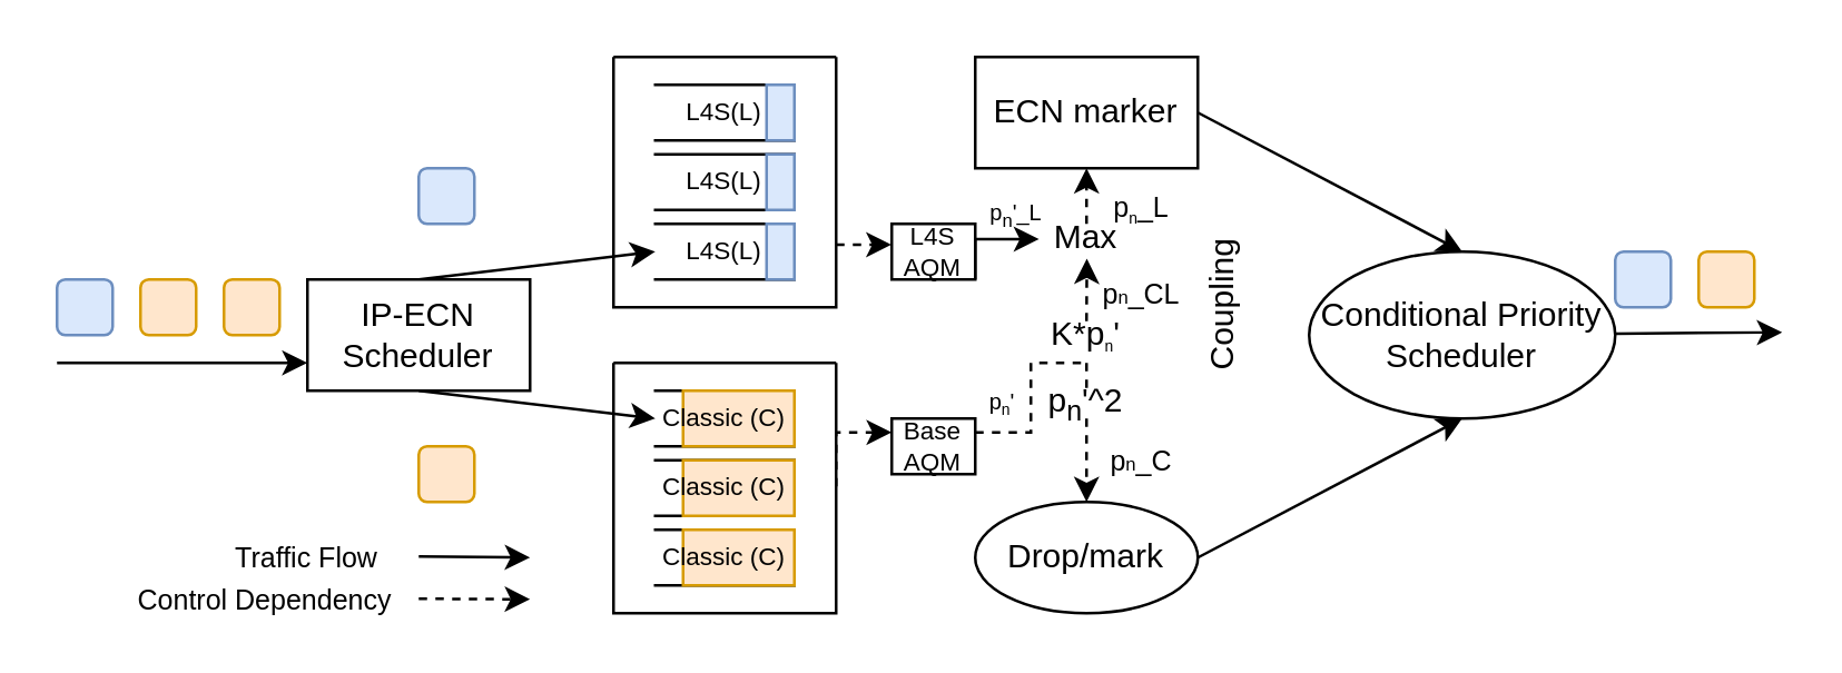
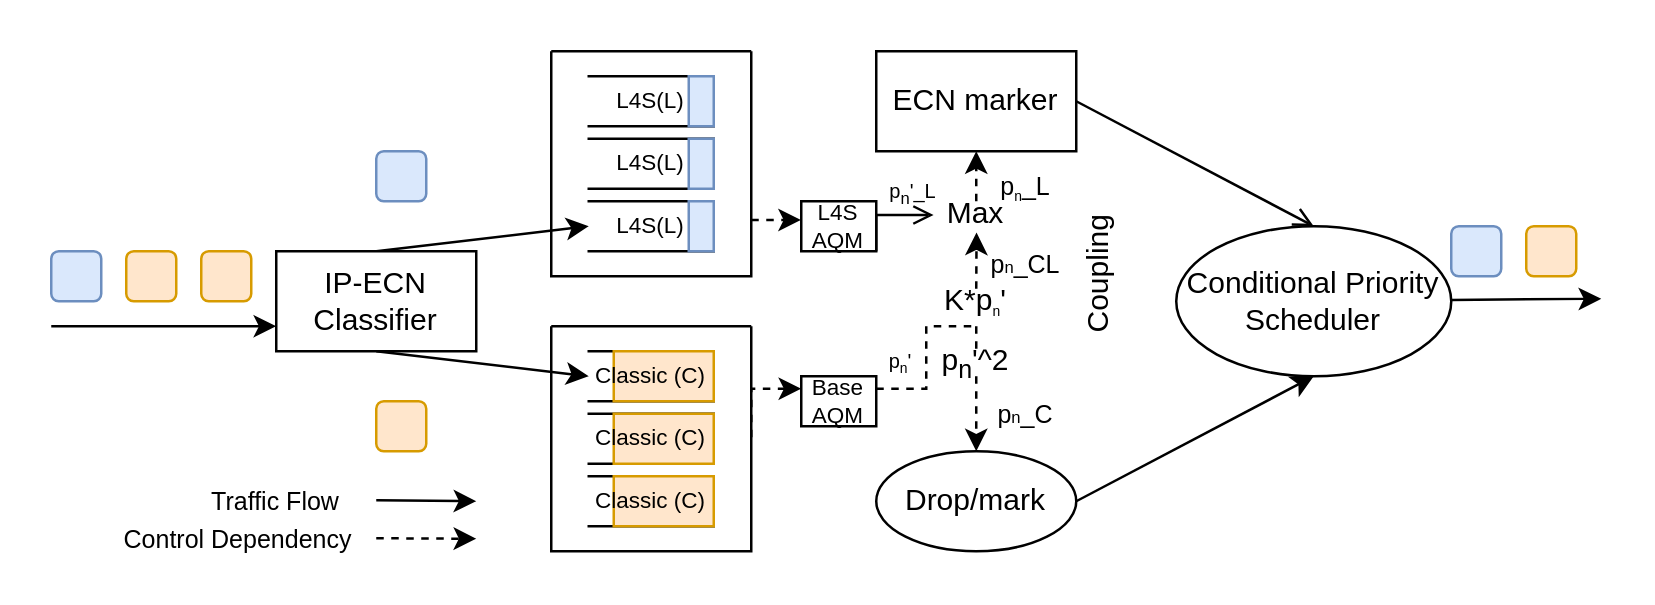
- <mxCell id="60" style="edgeStyle=orthogonalEdgeStyle;rounded=0;orthogonalLoop=1;jettySize=auto;html=1;exitX=1;exitY=1;exitDx=0;exitDy=0;entryX=-0.069;entryY=0.55;entryDx=0;entryDy=0;entryPerimeter=0;" edge="1" parent="1" source="13" target="19"><mxGeometry relative="1" as="geometry"><Array as="points"><mxPoint x="350" y="86" /><mxPoint x="372" y="86" /></Array></mxGeometry></mxCell>
+ <mxCell id="60" style="edgeStyle=orthogonalEdgeStyle;rounded=0;orthogonalLoop=1;jettySize=auto;html=1;exitX=1;exitY=1;exitDx=0;exitDy=0;entryX=-0.069;entryY=0.55;entryDx=0;entryDy=0;entryPerimeter=0;endArrow=open;" edge="1" parent="1" source="13" target="19"><mxGeometry relative="1" as="geometry"><Array as="points"><mxPoint x="350" y="86" /><mxPoint x="372" y="86" /></Array></mxGeometry></mxCell>
- <mxCell id="14" style="rounded=0;orthogonalLoop=1;jettySize=auto;html=1;exitX=1;exitY=0.5;exitDx=0;exitDy=0;entryX=0.5;entryY=0;entryDx=0;entryDy=0;elbow=vertical;" edge="1" parent="1" source="15" target="32"><mxGeometry relative="1" as="geometry" /></mxCell>
+ <mxCell id="14" style="rounded=0;orthogonalLoop=1;jettySize=auto;html=1;exitX=1;exitY=0.5;exitDx=0;exitDy=0;entryX=0.5;entryY=0;entryDx=0;entryDy=0;elbow=vertical;endArrow=open;" edge="1" parent="1" source="15" target="32"><mxGeometry relative="1" as="geometry" /></mxCell>
- <mxCell id="4" value="IP-ECN Scheduler" style="rounded=0;whiteSpace=wrap;html=1;" vertex="1" parent="1"><mxGeometry x="110" y="100" width="80" height="40" as="geometry" /></mxCell>
+ <mxCell id="4" value="IP-ECN Classifier" style="rounded=0;whiteSpace=wrap;html=1;" vertex="1" parent="1"><mxGeometry x="110" y="100" width="80" height="40" as="geometry" /></mxCell>
